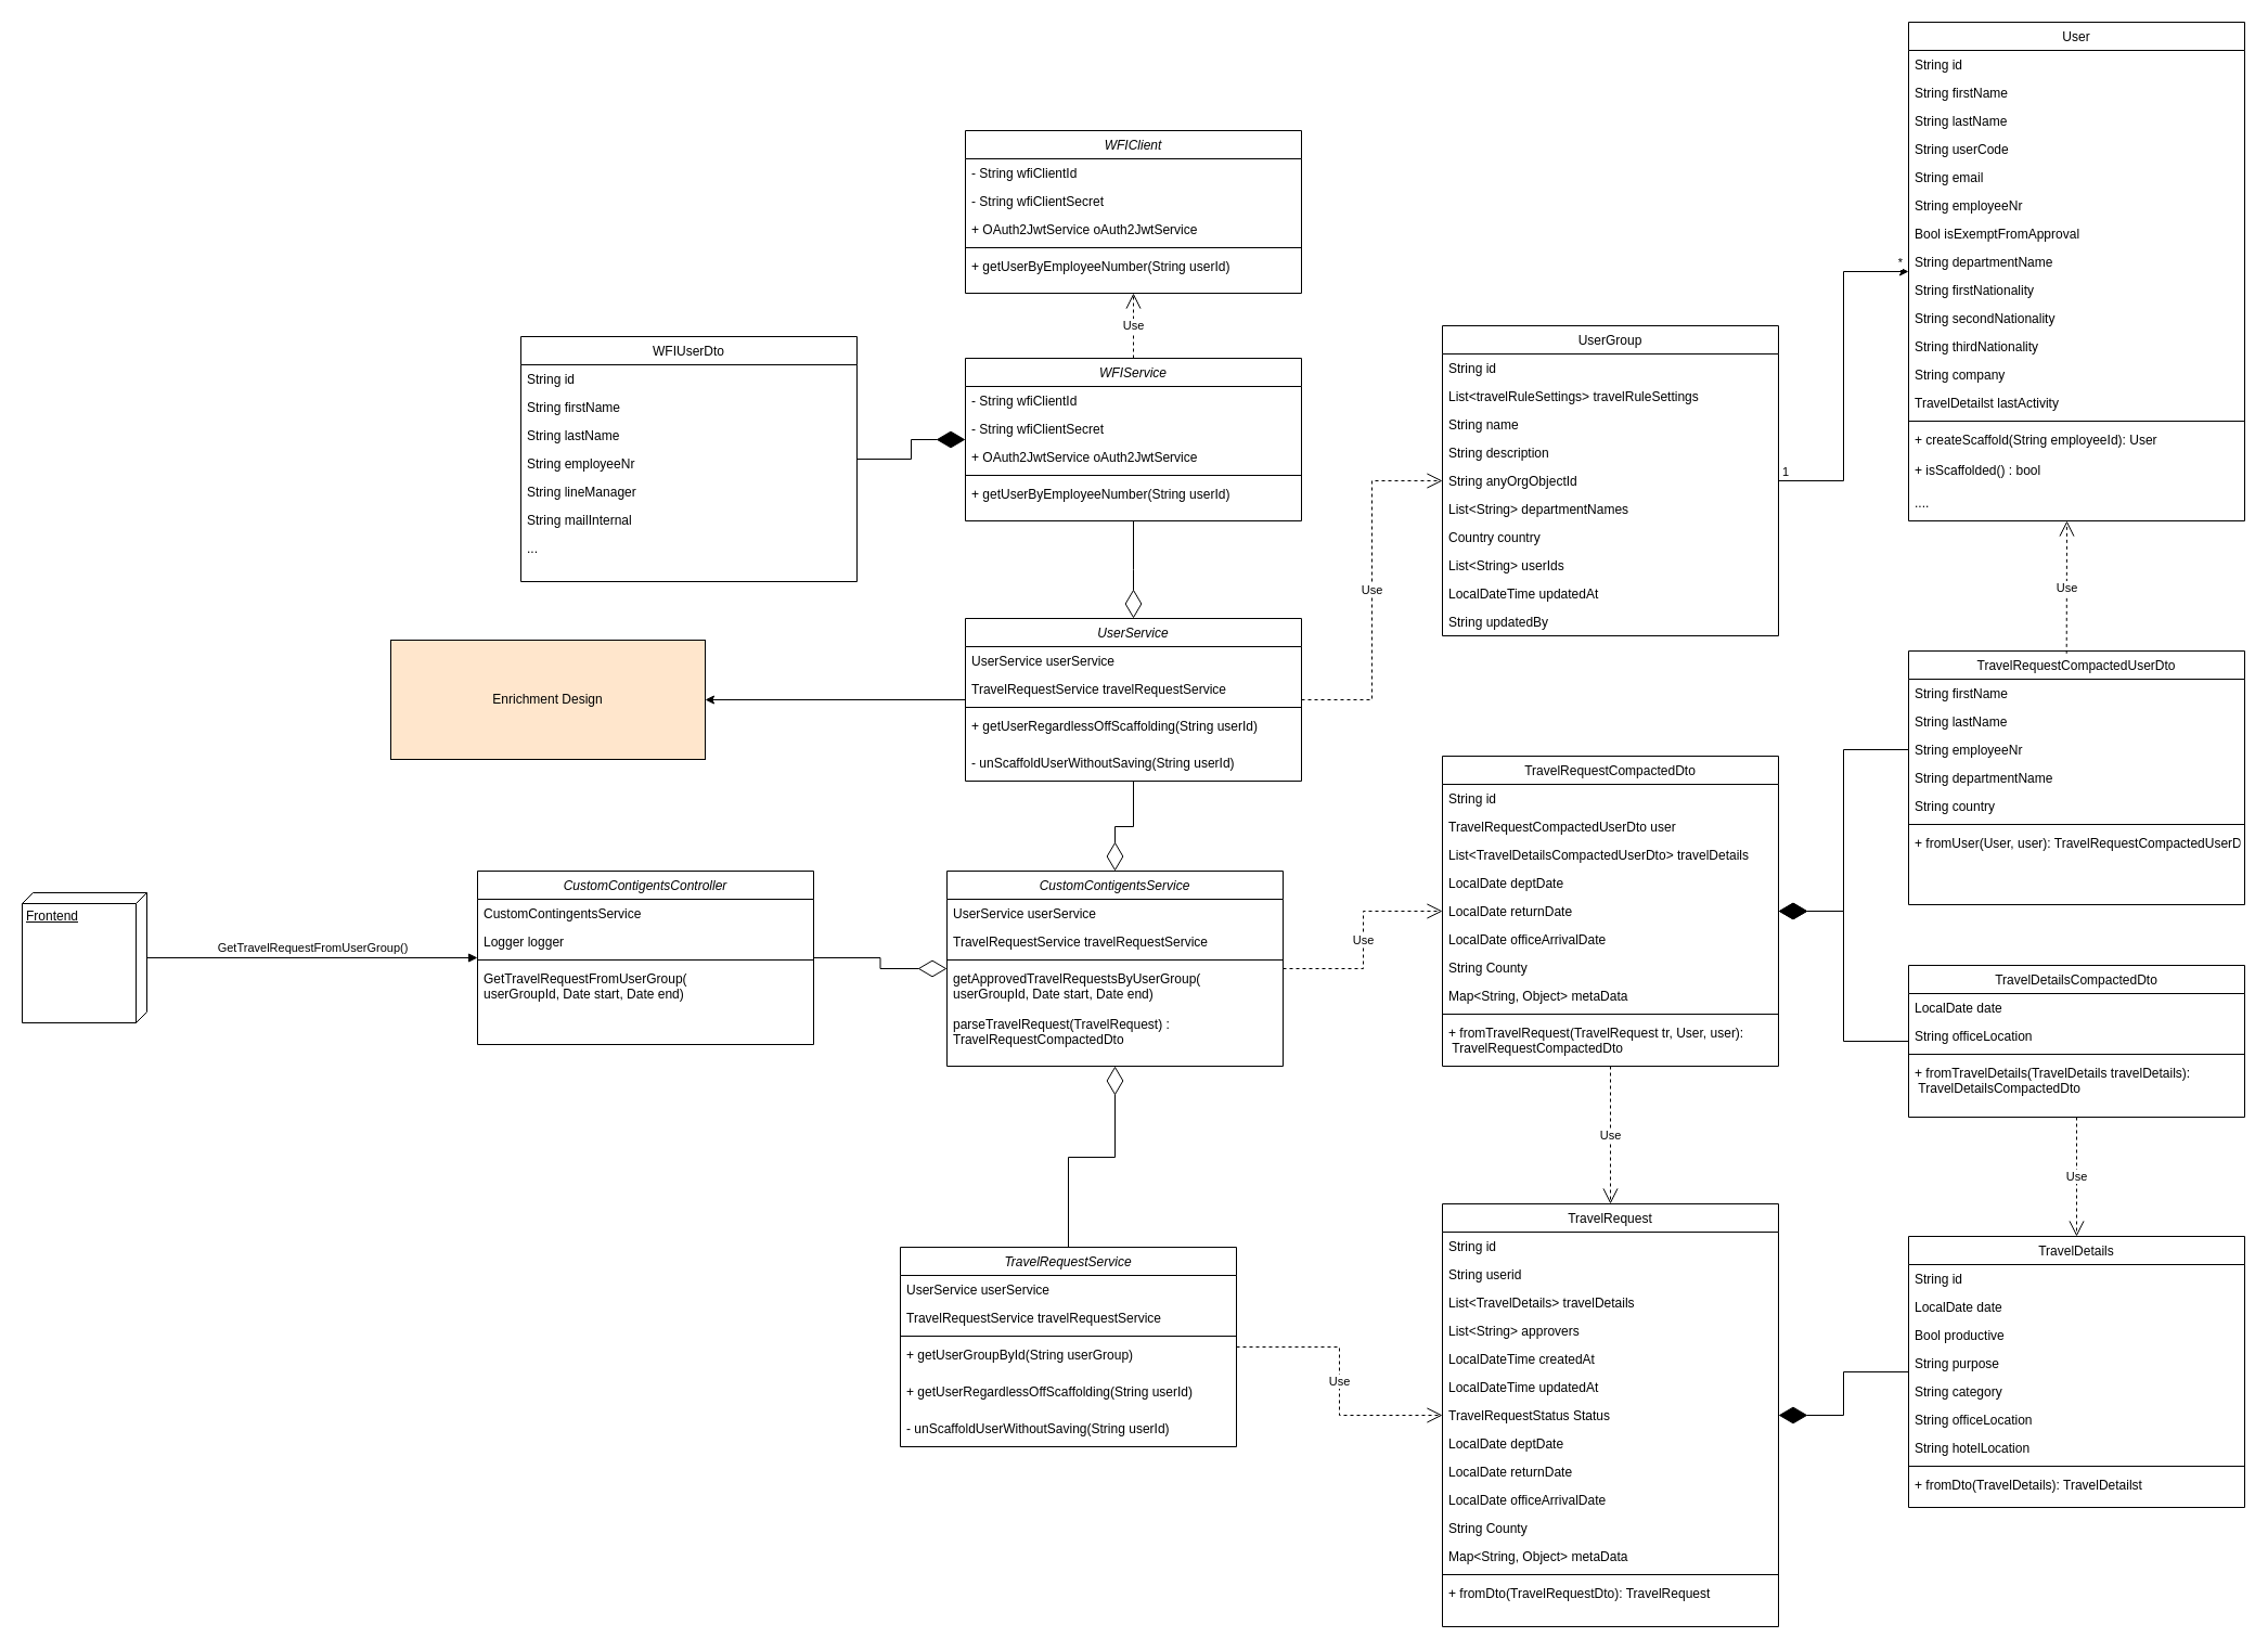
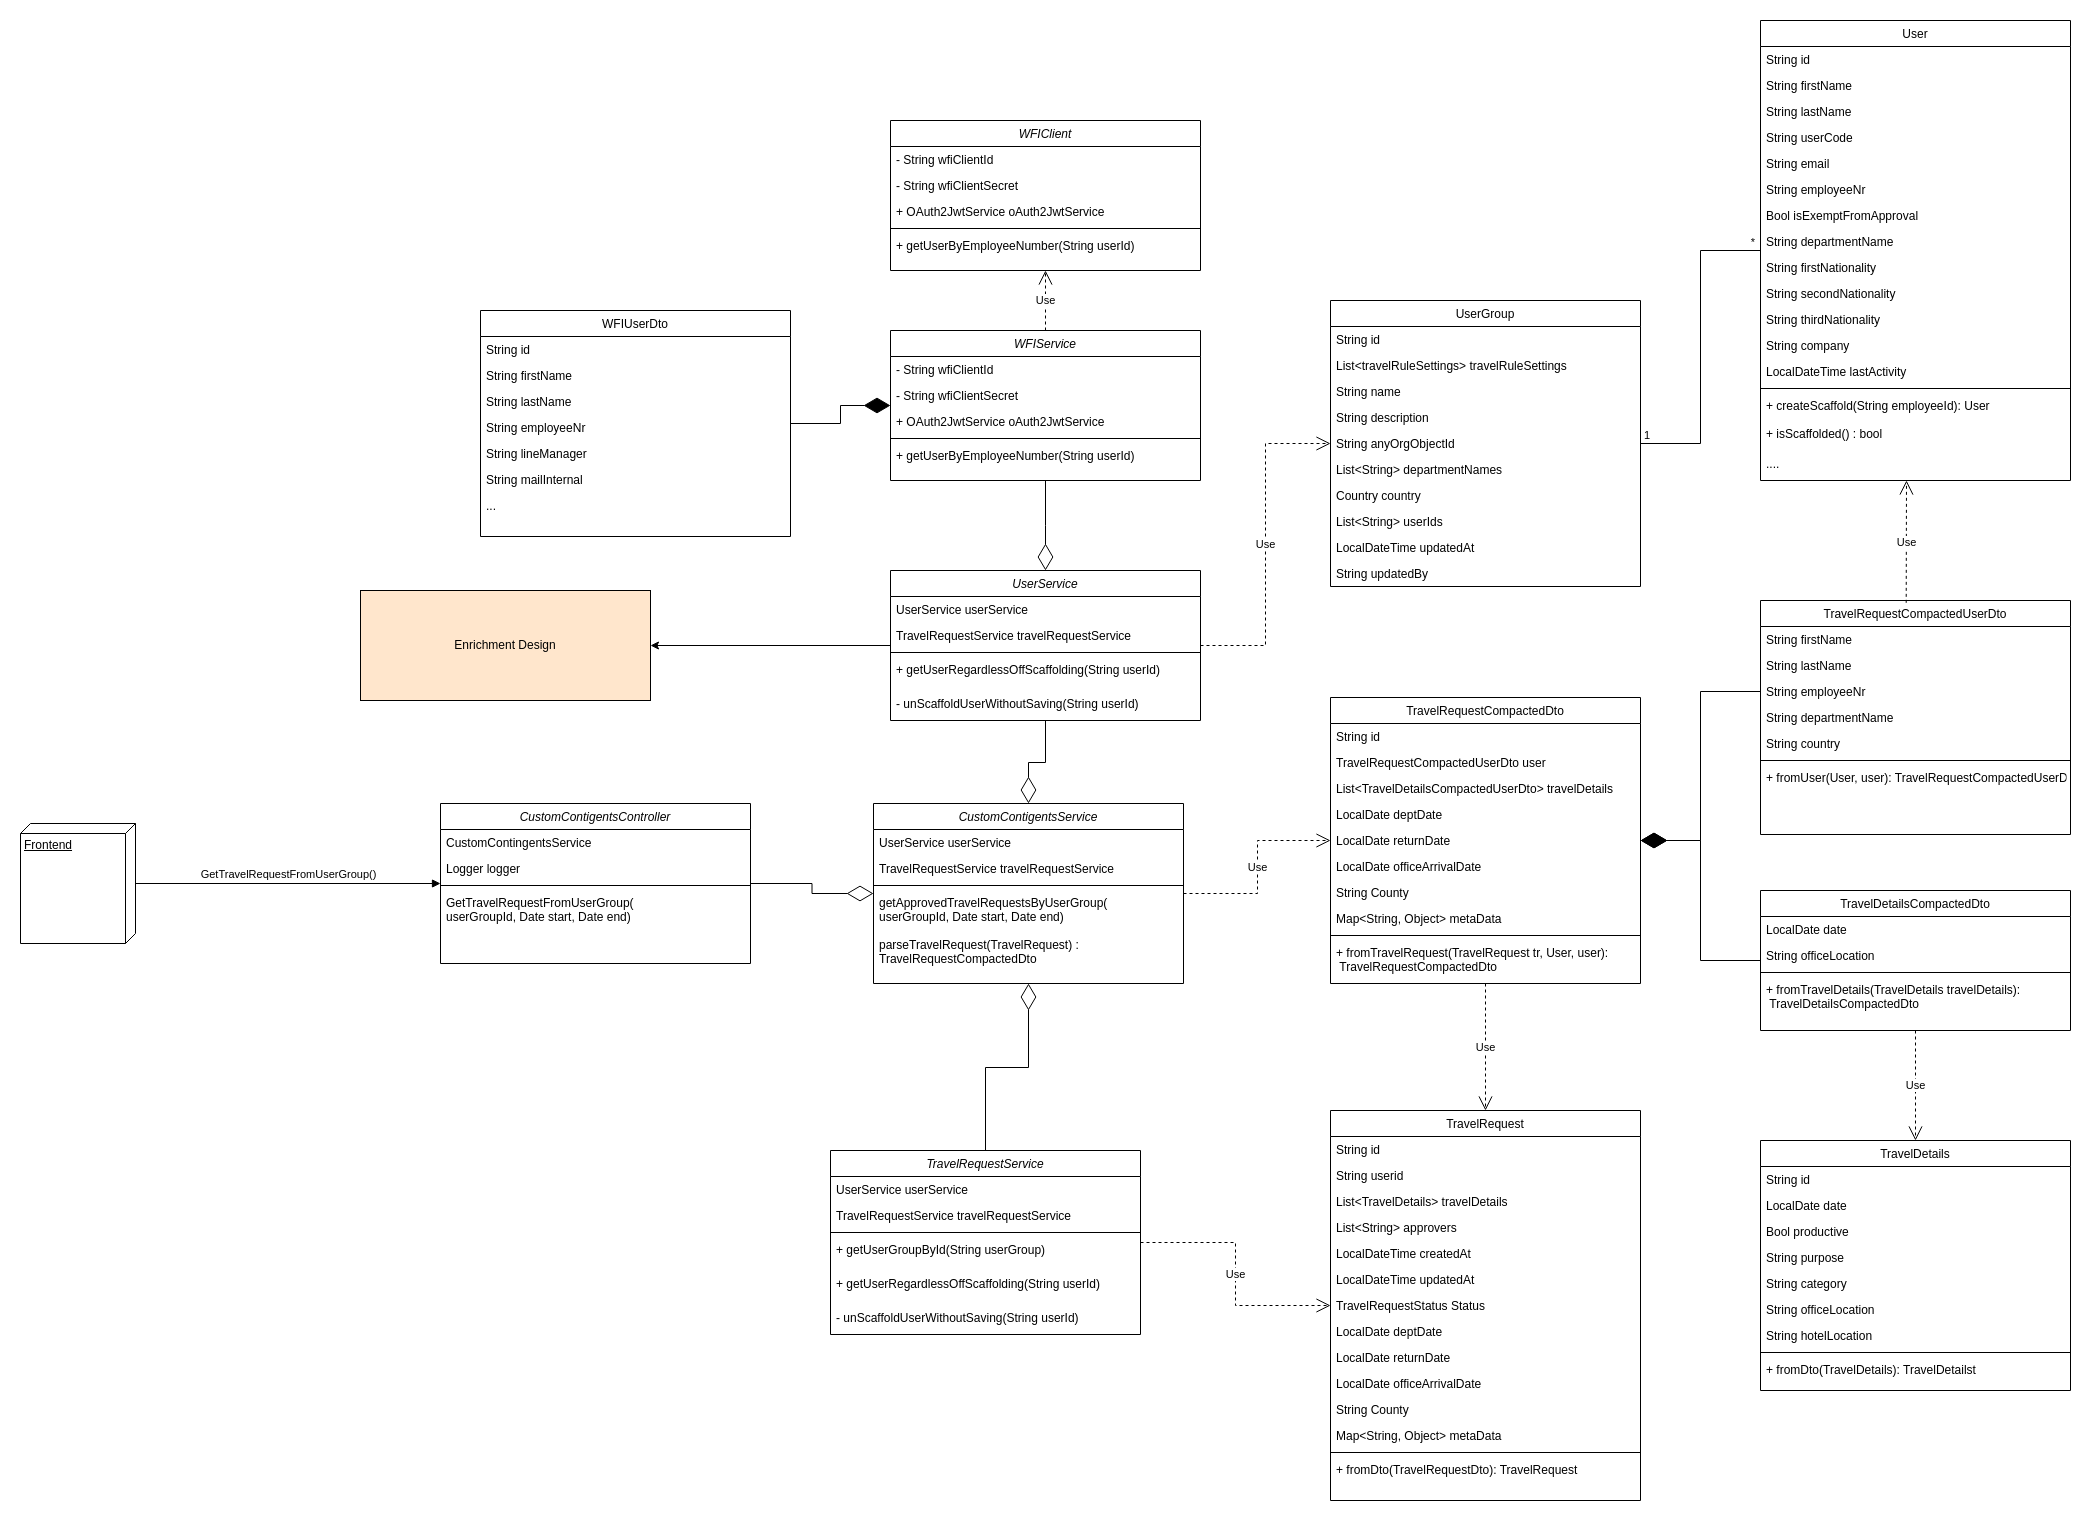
- <mxCell id="131" value="" style="endArrow=classic;html=1;edgeStyle=orthogonalEdgeStyle;rounded=0;" parent="1" source="100" target="111" edge="1"><mxGeometry relative="1" as="geometry"><mxPoint x="1621" y="550" as="sourcePoint" /><mxPoint x="1781" y="550" as="targetPoint" /></mxGeometry></mxCell>
+ <mxCell id="131" value="" style="endArrow=none;html=1;edgeStyle=orthogonalEdgeStyle;rounded=0;" parent="1" source="100" target="111" edge="1"><mxGeometry relative="1" as="geometry"><mxPoint x="1621" y="550" as="sourcePoint" /><mxPoint x="1781" y="550" as="targetPoint" /></mxGeometry></mxCell>
- <mxCell id="124" value="TravelDetailst lastActivity" style="text;align=left;verticalAlign=top;spacingLeft=4;spacingRight=4;overflow=hidden;rotatable=0;points=[[0,0.5],[1,0.5]];portConstraint=eastwest;rounded=0;shadow=0;html=0;" parent="111" vertex="1"><mxGeometry y="338" width="310" height="26" as="geometry" /></mxCell>
+ <mxCell id="124" value="LocalDateTime lastActivity" style="text;align=left;verticalAlign=top;spacingLeft=4;spacingRight=4;overflow=hidden;rotatable=0;points=[[0,0.5],[1,0.5]];portConstraint=eastwest;rounded=0;shadow=0;html=0;" parent="111" vertex="1"><mxGeometry y="338" width="310" height="26" as="geometry" /></mxCell>
- <mxCell id="96" value="" style="endArrow=diamondThin;endFill=1;endSize=24;html=1;rounded=0;edgeStyle=elbowEdgeStyle;" parent="1" source="86" target="71" edge="1"><mxGeometry width="160" relative="1" as="geometry"><mxPoint x="1779" y="1260" as="sourcePoint" /><mxPoint x="1660" y="1346" as="targetPoint" /></mxGeometry></mxCell>
